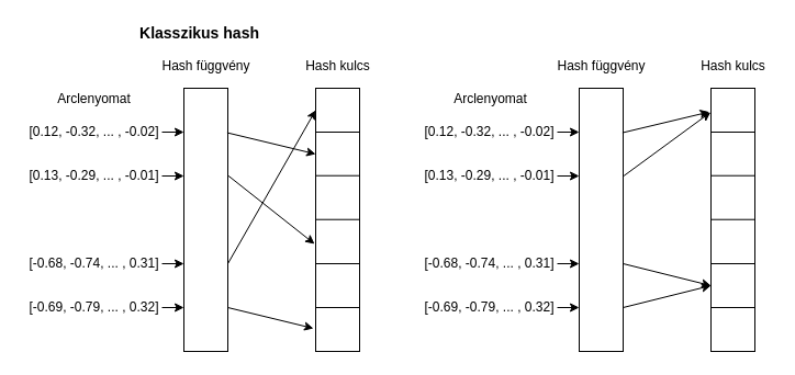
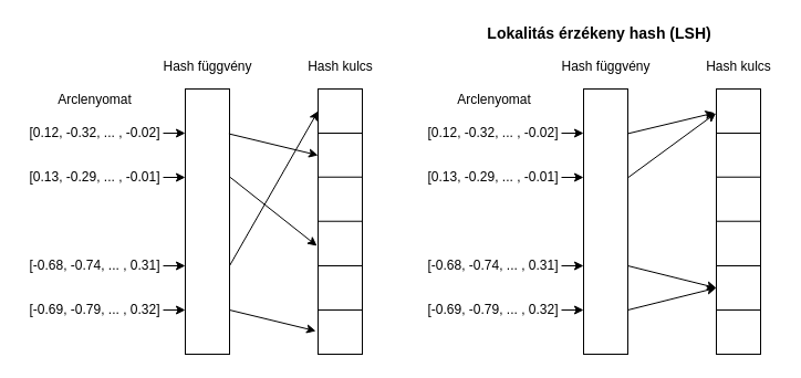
- <mxCell id="2" value="&lt;b&gt;&lt;font style=&quot;font-size: 14px&quot;&gt;Klasszikus hash&lt;/font&gt;&lt;/b&gt;" style="text;html=1;align=center;verticalAlign=middle;resizable=0;points=[];autosize=1;strokeColor=none;fillColor=none;" parent="1" vertex="1"><mxGeometry x="121" y="20" width="120" height="20" as="geometry" /></mxCell>
+ <mxCell id="3" value="&lt;b&gt;&lt;font style=&quot;font-size: 14px&quot;&gt;Lokalitás érzékeny hash (LSH)&lt;br&gt;&lt;/font&gt;&lt;/b&gt;" style="text;html=1;align=center;verticalAlign=middle;resizable=0;points=[];autosize=1;strokeColor=none;fillColor=none;" parent="1" vertex="1"><mxGeometry x="431" y="20" width="220" height="20" as="geometry" /></mxCell>
